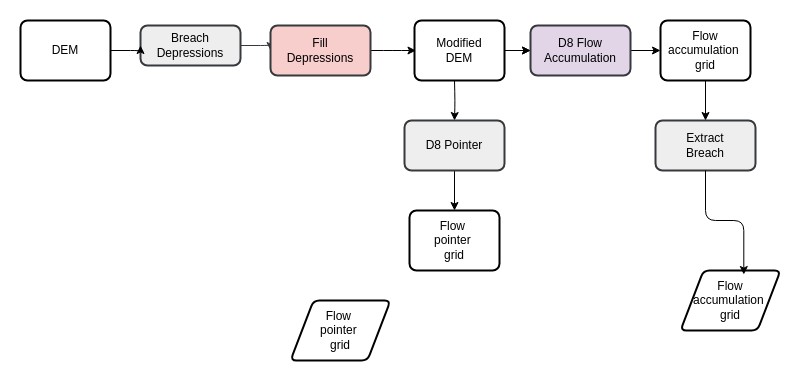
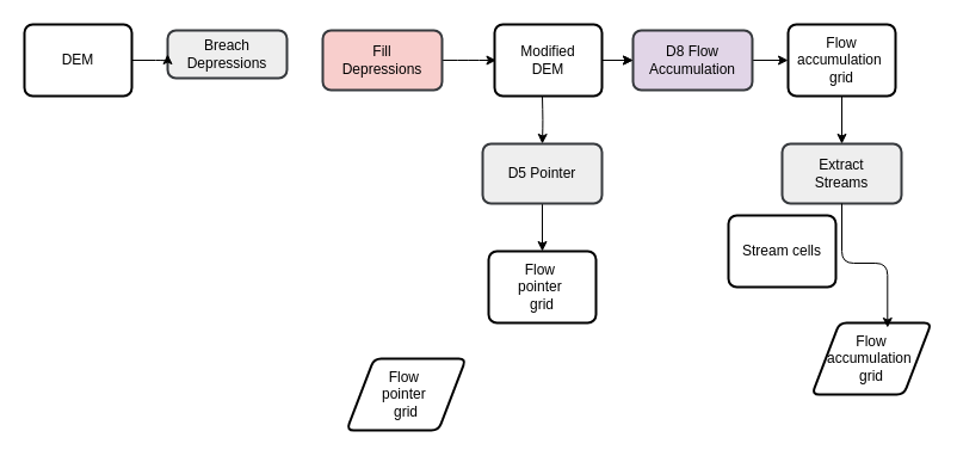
- <mxCell id="2" style="edgeStyle=orthogonalEdgeStyle;rounded=1;orthogonalLoop=1;jettySize=auto;html=1;exitX=1;exitY=0.5;exitDx=0;exitDy=0;entryX=0;entryY=0.5;entryDx=0;entryDy=0;labelBackgroundColor=none;fontColor=default;fillColor=#eeeeee;strokeColor=#36393d;" edge="1" parent="1" source="3" target="6"><mxGeometry relative="1" as="geometry" /></mxCell>
- <mxCell id="13" value="&lt;div&gt;D8 Pointer&lt;/div&gt;" style="rounded=1;whiteSpace=wrap;html=1;absoluteArcSize=1;arcSize=14;strokeWidth=2;labelBackgroundColor=none;fillColor=#eeeeee;strokeColor=#36393d;" vertex="1" parent="1"><mxGeometry x="404" y="120" width="100" height="50" as="geometry" /></mxCell>
+ <mxCell id="13" value="&lt;div&gt;D5 Pointer&lt;/div&gt;" style="rounded=1;whiteSpace=wrap;html=1;absoluteArcSize=1;arcSize=14;strokeWidth=2;labelBackgroundColor=none;fillColor=#eeeeee;strokeColor=#36393d;" vertex="1" parent="1"><mxGeometry x="404" y="120" width="100" height="50" as="geometry" /></mxCell>
- <mxCell id="11" value="&lt;div&gt;Extract&lt;/div&gt;&lt;div&gt;Breach&lt;/div&gt;" style="rounded=1;whiteSpace=wrap;html=1;absoluteArcSize=1;arcSize=14;strokeWidth=2;labelBackgroundColor=none;fillColor=#eeeeee;strokeColor=#36393d;" vertex="1" parent="1"><mxGeometry x="655" y="120" width="100" height="50" as="geometry" /></mxCell>
+ <mxCell id="11" value="&lt;div&gt;Extract&lt;/div&gt;&lt;div&gt;Streams&lt;/div&gt;" style="rounded=1;whiteSpace=wrap;html=1;absoluteArcSize=1;arcSize=14;strokeWidth=2;labelBackgroundColor=none;fillColor=#eeeeee;strokeColor=#36393d;" vertex="1" parent="1"><mxGeometry x="655" y="120" width="100" height="50" as="geometry" /></mxCell>
+ <mxCell id="23" value="Stream cells" style="rounded=1;whiteSpace=wrap;html=1;absoluteArcSize=1;arcSize=14;strokeWidth=2;labelBackgroundColor=none;" vertex="1" parent="1"><mxGeometry x="610" y="180" width="90" height="60" as="geometry" /></mxCell>
